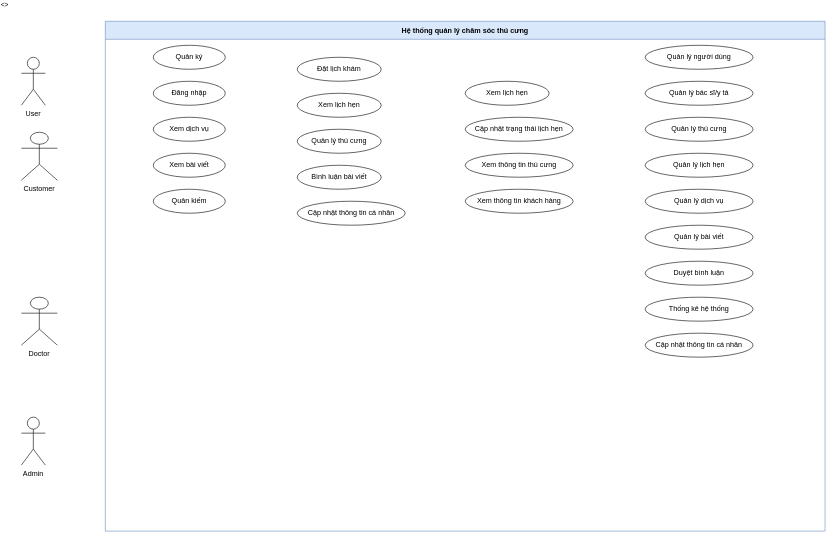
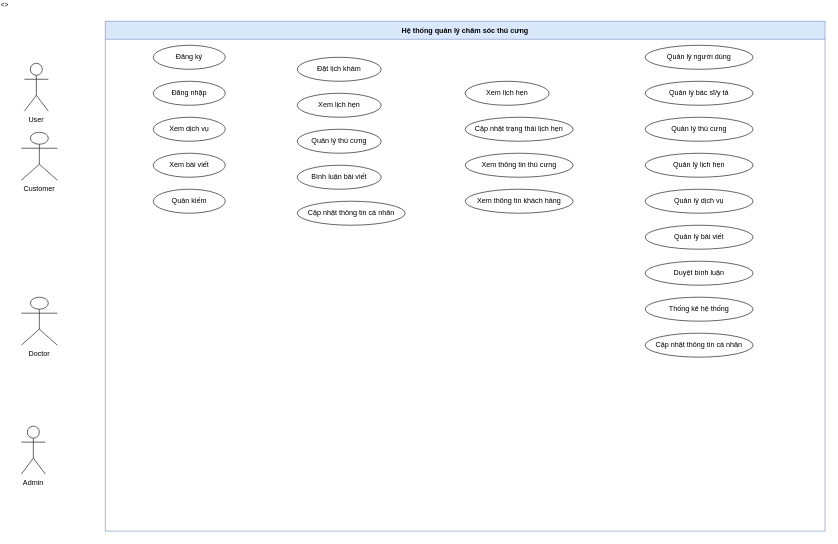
- <mxCell id="7" value="Quản ký" style="ellipse;whiteSpace=wrap;html=1;aspect=fixed;" vertex="1" parent="6"><mxGeometry x="80" y="40" width="120" height="40" as="geometry" /></mxCell>
+ <mxCell id="7" value="Đăng ký" style="ellipse;whiteSpace=wrap;html=1;aspect=fixed;" vertex="1" parent="6"><mxGeometry x="80" y="40" width="120" height="40" as="geometry" /></mxCell>
- <mxCell id="2" value="User" style="shape=umlActor;verticalLabelPosition=bottom;verticalAlign=top;" vertex="1" parent="1"><mxGeometry x="20" y="80" width="40" height="80" as="geometry" /></mxCell>
+ <mxCell id="2" value="User" style="shape=umlActor;verticalLabelPosition=bottom;verticalAlign=top;" vertex="1" parent="1"><mxGeometry x="25" y="90" width="40" height="80" as="geometry" /></mxCell>
- <mxCell id="5" value="Admin" style="shape=umlActor;verticalLabelPosition=bottom;verticalAlign=top;" vertex="1" parent="1"><mxGeometry x="20" y="680" width="40" height="80" as="geometry" /></mxCell>
+ <mxCell id="5" value="Admin" style="shape=umlActor;verticalLabelPosition=bottom;verticalAlign=top;" vertex="1" parent="1"><mxGeometry x="20" y="695" width="40" height="80" as="geometry" /></mxCell>
